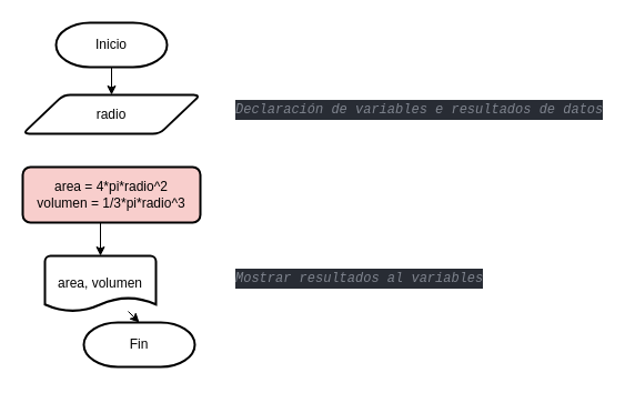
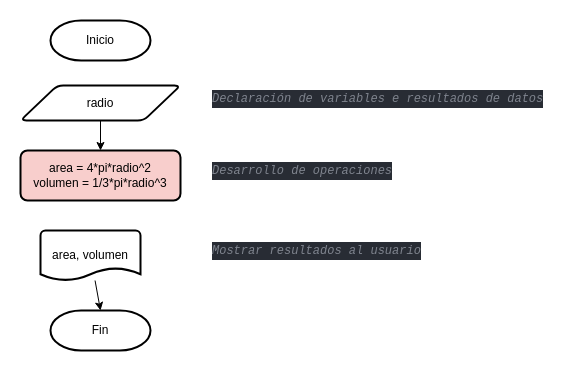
- <mxCell id="6" value="" style="endArrow=classic;html=1;rounded=0;exitX=0.5;exitY=1;exitDx=0;exitDy=0;exitPerimeter=0;entryX=0.5;entryY=0;entryDx=0;entryDy=0;" edge="1" parent="1" source="2" target="3"><mxGeometry width="50" height="50" relative="1" as="geometry"><mxPoint x="76" y="290" as="sourcePoint" /><mxPoint x="126" y="240" as="targetPoint" /></mxGeometry></mxCell>
+ <mxCell id="7" value="" style="endArrow=classic;html=1;rounded=0;exitX=0.5;exitY=1;exitDx=0;exitDy=0;entryX=0.5;entryY=0;entryDx=0;entryDy=0;" edge="1" parent="1" source="3" target="12"><mxGeometry width="50" height="50" relative="1" as="geometry"><mxPoint x="246" y="150" as="sourcePoint" /><mxPoint x="100" y="170" as="targetPoint" /></mxGeometry></mxCell>
+ <mxCell id="13" value="&lt;div style=&quot;font-style: normal; font-variant-caps: normal; font-weight: normal; letter-spacing: normal; text-align: start; text-indent: 0px; text-transform: none; word-spacing: 0px; -webkit-text-stroke-width: 0px; text-decoration: none; color: rgb(171, 178, 191); background-color: rgb(40, 44, 52); font-family: &amp;quot;Fira Code&amp;quot;, &amp;quot;Menlo for Powerline&amp;quot;, Menlo, Monaco, &amp;quot;Courier New&amp;quot;, monospace; font-size: 12px; line-height: 18px;&quot;&gt;&lt;div&gt;&lt;span style=&quot;color: rgb(127, 132, 142); font-style: italic;&quot;&gt;Desarrollo de operaciones&lt;/span&gt;&lt;/div&gt;&lt;/div&gt;" style="text;whiteSpace=wrap;html=1;" vertex="1" parent="1"><mxGeometry x="210" y="155" width="210" height="40" as="geometry" /></mxCell>
- <mxCell id="11" style="edgeStyle=orthogonalEdgeStyle;rounded=0;orthogonalLoop=1;jettySize=auto;html=1;exitX=0.5;exitY=1;exitDx=0;exitDy=0;entryX=0.5;entryY=0;entryDx=0;entryDy=0;entryPerimeter=0;" edge="1" parent="1" source="12" target="4"><mxGeometry relative="1" as="geometry" /></mxCell>
- <mxCell id="10" value="&lt;div style=&quot;font-style: normal; font-variant-caps: normal; font-weight: normal; letter-spacing: normal; text-align: start; text-indent: 0px; text-transform: none; word-spacing: 0px; -webkit-text-stroke-width: 0px; text-decoration: none; color: rgb(171, 178, 191); background-color: rgb(40, 44, 52); font-family: &amp;quot;Fira Code&amp;quot;, &amp;quot;Menlo for Powerline&amp;quot;, Menlo, Monaco, &amp;quot;Courier New&amp;quot;, monospace; font-size: 12px; line-height: 18px;&quot;&gt;&lt;div&gt;&lt;span style=&quot;color: rgb(127, 132, 142); font-style: italic;&quot;&gt;Mostrar resultados al variables&lt;/span&gt;&lt;/div&gt;&lt;/div&gt;" style="text;whiteSpace=wrap;html=1;" vertex="1" parent="1"><mxGeometry x="210" y="235" width="240" height="40" as="geometry" /></mxCell>
+ <mxCell id="10" value="&lt;div style=&quot;font-style: normal; font-variant-caps: normal; font-weight: normal; letter-spacing: normal; text-align: start; text-indent: 0px; text-transform: none; word-spacing: 0px; -webkit-text-stroke-width: 0px; text-decoration: none; color: rgb(171, 178, 191); background-color: rgb(40, 44, 52); font-family: &amp;quot;Fira Code&amp;quot;, &amp;quot;Menlo for Powerline&amp;quot;, Menlo, Monaco, &amp;quot;Courier New&amp;quot;, monospace; font-size: 12px; line-height: 18px;&quot;&gt;&lt;div&gt;&lt;span style=&quot;color: rgb(127, 132, 142); font-style: italic;&quot;&gt;Mostrar resultados al usuario&lt;/span&gt;&lt;/div&gt;&lt;/div&gt;" style="text;whiteSpace=wrap;html=1;" vertex="1" parent="1"><mxGeometry x="210" y="235" width="240" height="40" as="geometry" /></mxCell>
- <mxCell id="5" value="Fin" style="strokeWidth=2;html=1;shape=mxgraph.flowchart.terminator;whiteSpace=wrap;" vertex="1" parent="1"><mxGeometry x="75" y="290" width="100" height="40" as="geometry" /></mxCell>
+ <mxCell id="5" value="Fin" style="strokeWidth=2;html=1;shape=mxgraph.flowchart.terminator;whiteSpace=wrap;" vertex="1" parent="1"><mxGeometry x="50" y="310" width="100" height="40" as="geometry" /></mxCell>
